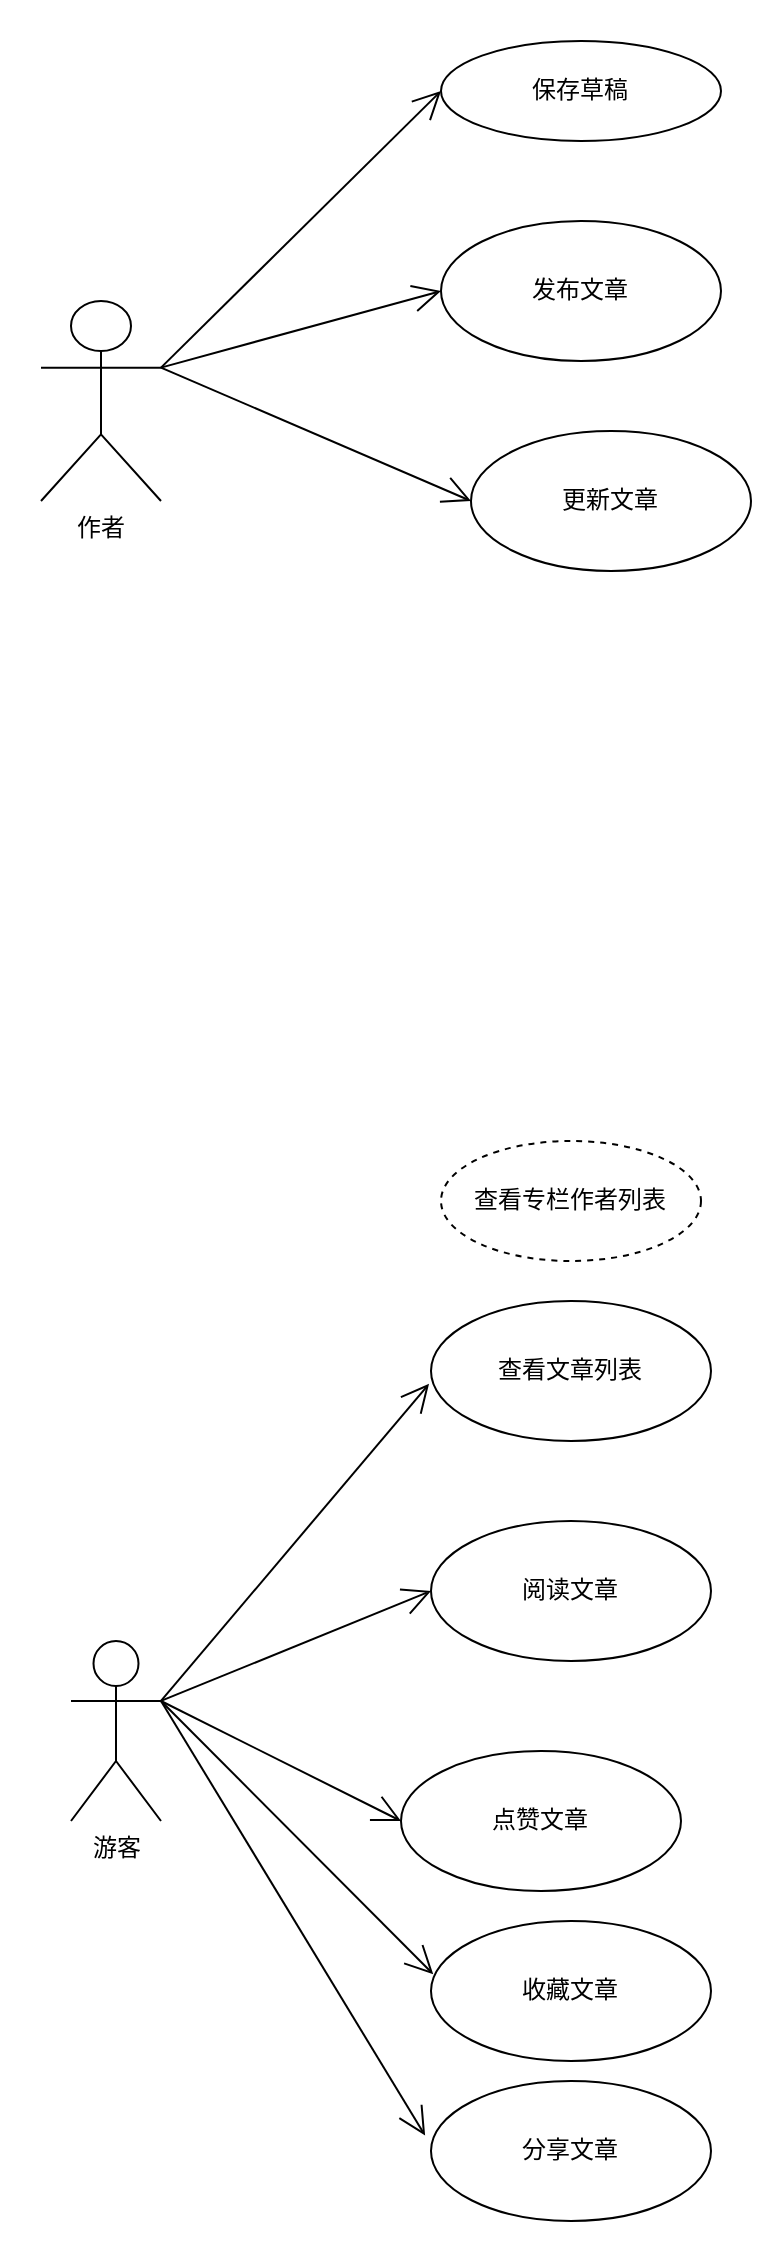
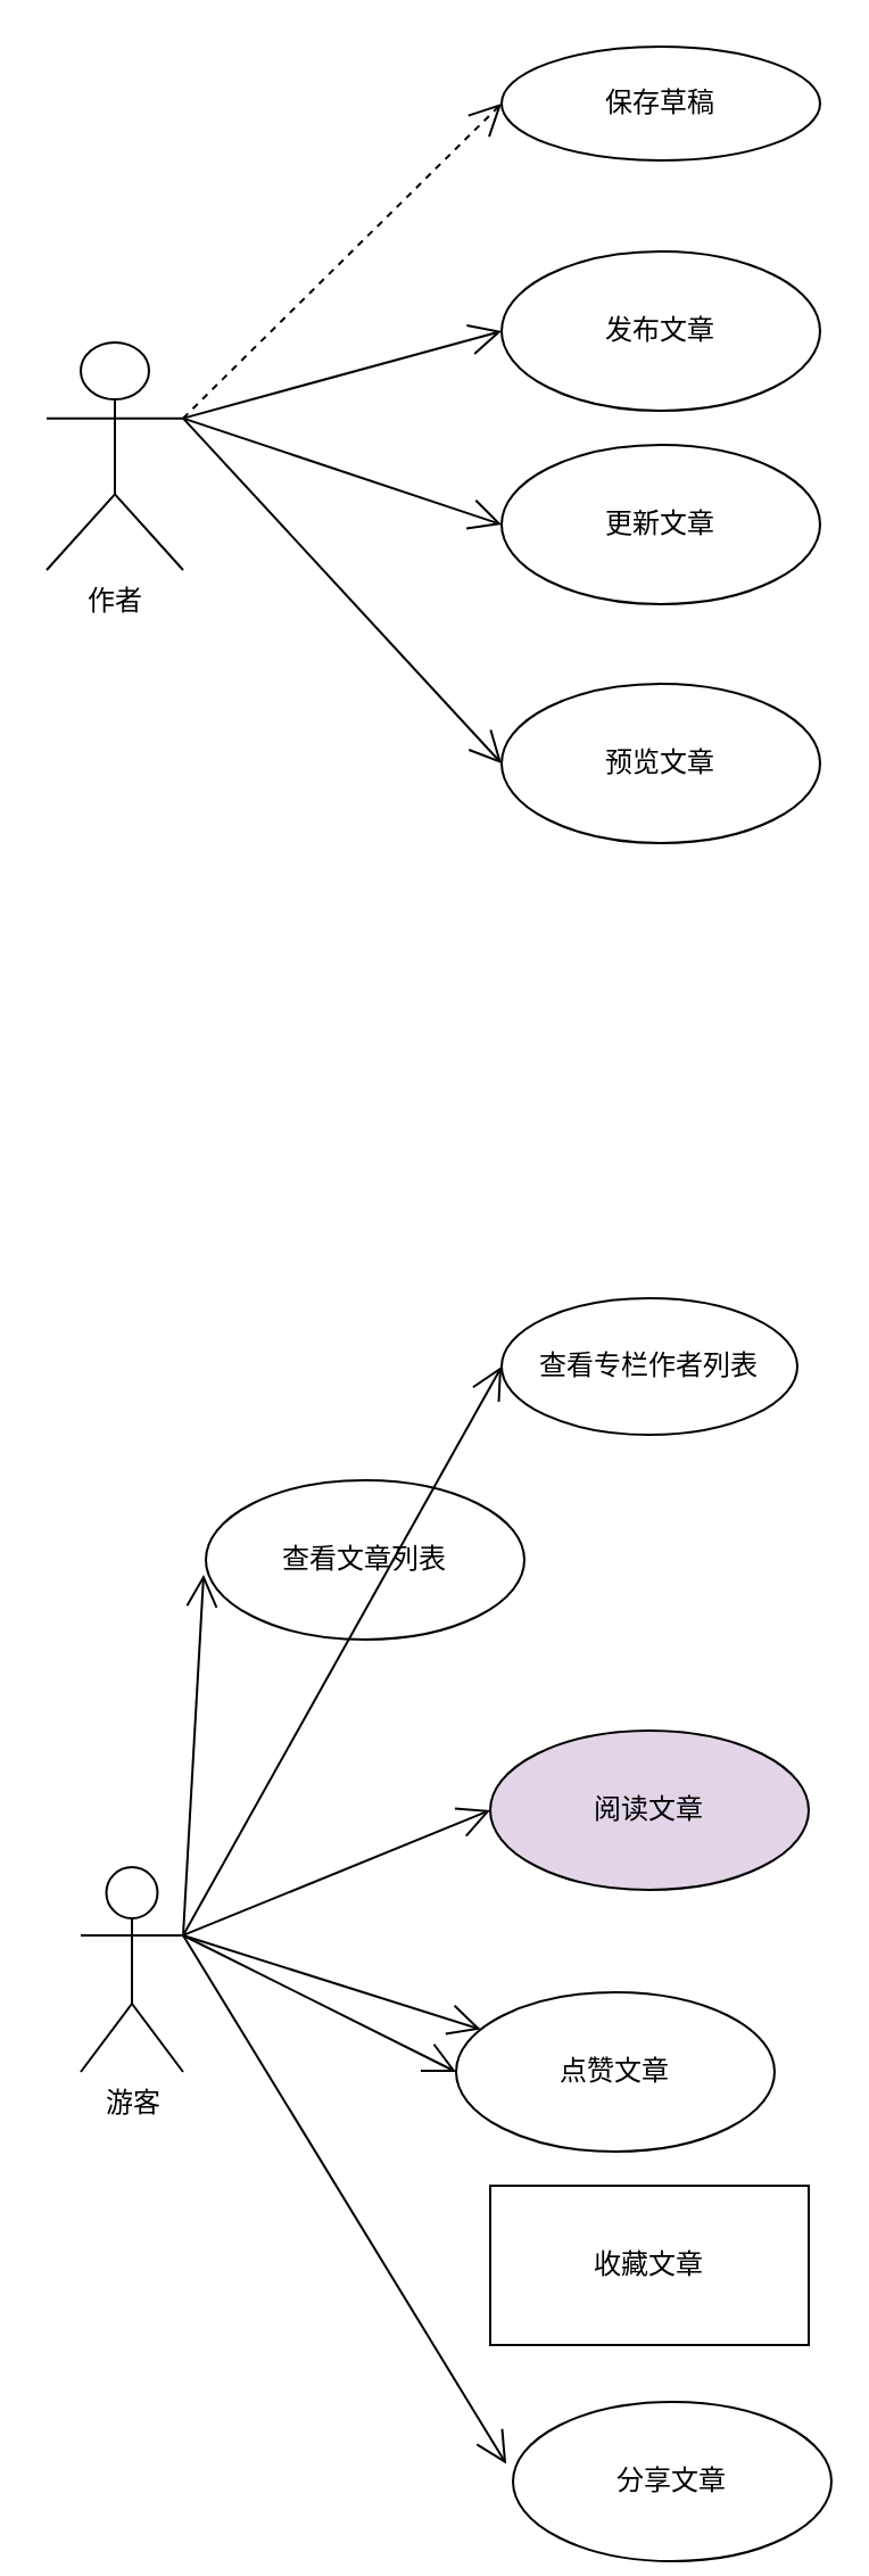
- <mxCell id="9" value="" style="endArrow=open;endFill=1;endSize=12;html=1;entryX=0;entryY=0.5;entryDx=0;entryDy=0;exitX=1;exitY=0.333;exitDx=0;exitDy=0;exitPerimeter=0;" edge="1" parent="1" source="2" target="7"><mxGeometry width="160" relative="1" as="geometry"><mxPoint x="80" y="220" as="sourcePoint" /><mxPoint x="250" y="140" as="targetPoint" /></mxGeometry></mxCell>
+ <mxCell id="9" value="" style="endArrow=open;endFill=1;endSize=12;html=1;entryX=0;entryY=0.5;entryDx=0;entryDy=0;exitX=1;exitY=0.333;exitDx=0;exitDy=0;exitPerimeter=0;dashed=1;" edge="1" parent="1" source="2" target="7"><mxGeometry width="160" relative="1" as="geometry"><mxPoint x="80" y="220" as="sourcePoint" /><mxPoint x="250" y="140" as="targetPoint" /></mxGeometry></mxCell>
- <mxCell id="5" value="更新文章" style="ellipse;whiteSpace=wrap;html=1;" vertex="1" parent="1"><mxGeometry x="235" y="215" width="140" height="70" as="geometry" /></mxCell>
+ <mxCell id="5" value="更新文章" style="ellipse;whiteSpace=wrap;html=1;" vertex="1" parent="1"><mxGeometry x="220" y="195" width="140" height="70" as="geometry" /></mxCell>
+ <mxCell id="8" value="" style="endArrow=open;endFill=1;endSize=12;html=1;entryX=0;entryY=0.5;entryDx=0;entryDy=0;exitX=1;exitY=0.333;exitDx=0;exitDy=0;exitPerimeter=0;" edge="1" parent="1" source="2" target="10"><mxGeometry width="160" relative="1" as="geometry"><mxPoint x="80" y="220" as="sourcePoint" /><mxPoint x="230" y="374.66" as="targetPoint" /></mxGeometry></mxCell>
+ <mxCell id="10" value="预览文章" style="ellipse;whiteSpace=wrap;html=1;" vertex="1" parent="1"><mxGeometry x="220" y="300" width="140" height="70" as="geometry" /></mxCell>
- <mxCell id="12" value="查看专栏作者列表" style="ellipse;whiteSpace=wrap;html=1;dashed=1;" vertex="1" parent="1"><mxGeometry x="220" y="570" width="130" height="60" as="geometry" /></mxCell>
+ <mxCell id="12" value="查看专栏作者列表" style="ellipse;whiteSpace=wrap;html=1;" vertex="1" parent="1"><mxGeometry x="220" y="570" width="130" height="60" as="geometry" /></mxCell>
- <mxCell id="13" value="查看文章列表" style="ellipse;whiteSpace=wrap;html=1;" vertex="1" parent="1"><mxGeometry x="215" y="650" width="140" height="70" as="geometry" /></mxCell>
+ <mxCell id="13" value="查看文章列表" style="ellipse;whiteSpace=wrap;html=1;" vertex="1" parent="1"><mxGeometry x="90" y="650" width="140" height="70" as="geometry" /></mxCell>
+ <mxCell id="23" value="" style="endArrow=open;endFill=1;endSize=12;html=1;exitX=1;exitY=0.333;exitDx=0;exitDy=0;exitPerimeter=0;entryX=0;entryY=0.5;entryDx=0;entryDy=0;" edge="1" parent="1" source="11" target="12"><mxGeometry width="160" relative="1" as="geometry"><mxPoint x="200" y="810" as="sourcePoint" /><mxPoint x="360" y="810" as="targetPoint" /></mxGeometry></mxCell>
- <mxCell id="14" value="阅读文章" style="ellipse;whiteSpace=wrap;html=1;" vertex="1" parent="1"><mxGeometry x="215" y="760" width="140" height="70" as="geometry" /></mxCell>
+ <mxCell id="14" value="阅读文章" style="ellipse;whiteSpace=wrap;html=1;fillColor=#e1d5e7;" vertex="1" parent="1"><mxGeometry x="215" y="760" width="140" height="70" as="geometry" /></mxCell>
- <mxCell id="21" value="" style="endArrow=open;endFill=1;endSize=12;html=1;exitX=1;exitY=0.333;exitDx=0;exitDy=0;exitPerimeter=0;entryX=0.008;entryY=0.38;entryDx=0;entryDy=0;entryPerimeter=0;" edge="1" parent="1" source="11" target="16"><mxGeometry width="160" relative="1" as="geometry"><mxPoint x="200" y="890" as="sourcePoint" /><mxPoint x="360" y="890" as="targetPoint" /></mxGeometry></mxCell>
+ <mxCell id="21" value="" style="endArrow=open;endFill=1;endSize=12;html=1;exitX=1;exitY=0.333;exitDx=0;exitDy=0;exitPerimeter=0;" edge="1" parent="1" source="11" target="15"><mxGeometry width="160" relative="1" as="geometry"><mxPoint x="200" y="890" as="sourcePoint" /><mxPoint x="360" y="890" as="targetPoint" /></mxGeometry></mxCell>
- <mxCell id="16" value="收藏文章" style="ellipse;whiteSpace=wrap;html=1;" vertex="1" parent="1"><mxGeometry x="215" y="960" width="140" height="70" as="geometry" /></mxCell>
+ <mxCell id="16" value="收藏文章" style="whiteSpace=wrap;html=1;rounded=0;" vertex="1" parent="1"><mxGeometry x="215" y="960" width="140" height="70" as="geometry" /></mxCell>
- <mxCell id="17" value="分享文章" style="ellipse;whiteSpace=wrap;html=1;" vertex="1" parent="1"><mxGeometry x="215" y="1040" width="140" height="70" as="geometry" /></mxCell>
+ <mxCell id="17" value="分享文章" style="ellipse;whiteSpace=wrap;html=1;" vertex="1" parent="1"><mxGeometry x="225" y="1055" width="140" height="70" as="geometry" /></mxCell>
